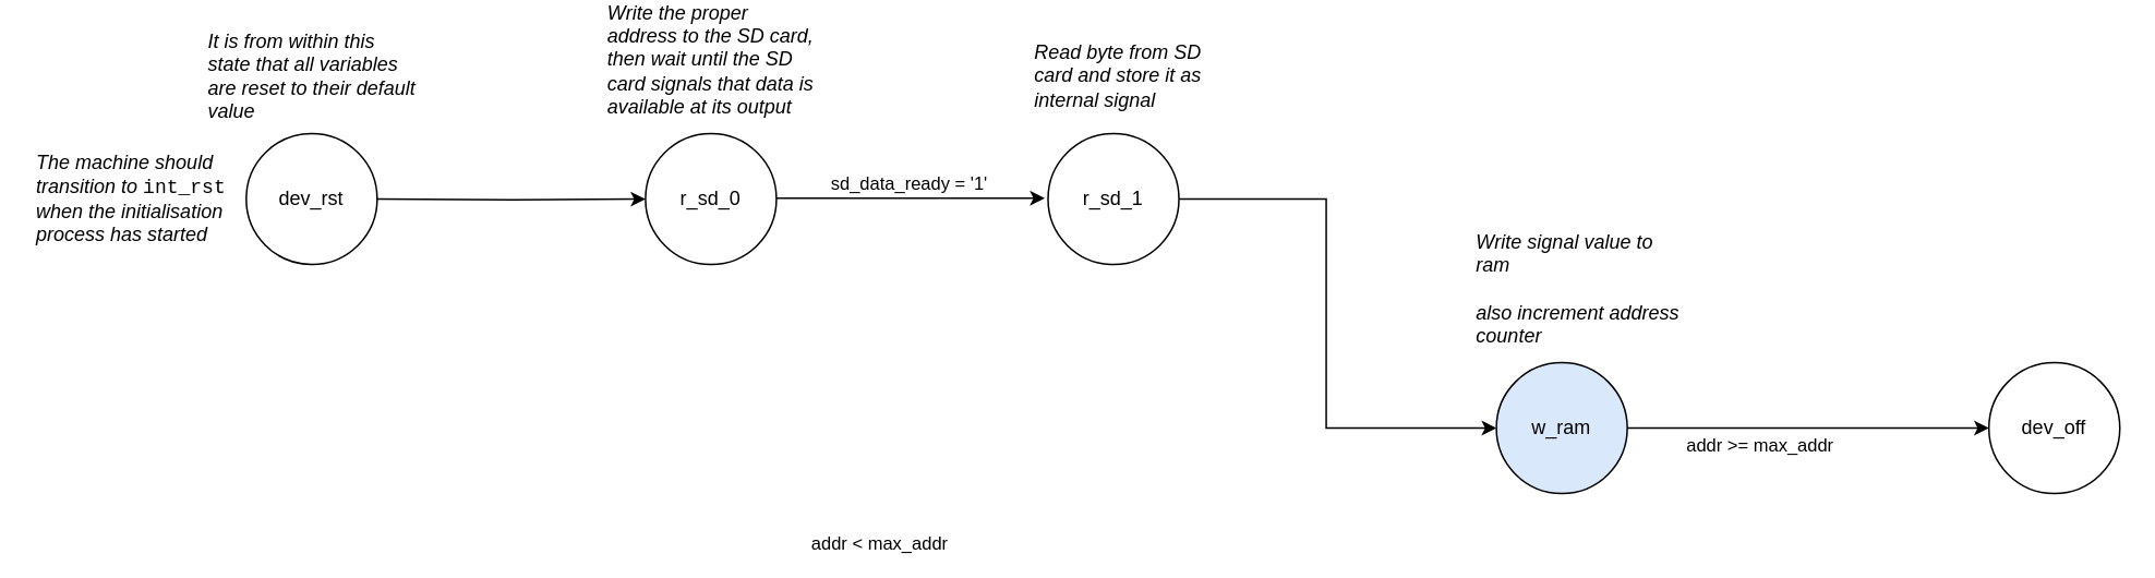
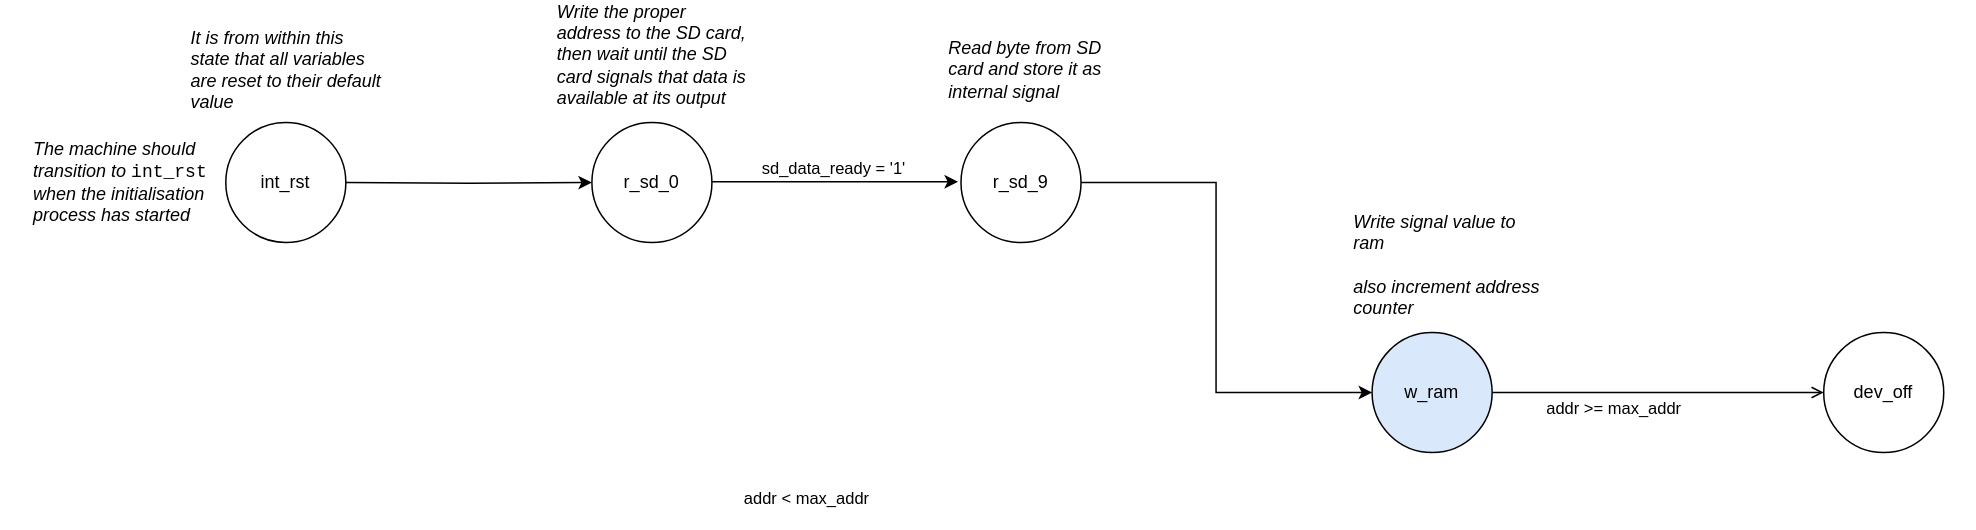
- <mxCell id="3" value="dev_rst" style="ellipse;whiteSpace=wrap;html=1;aspect=fixed;" parent="1" vertex="1"><mxGeometry x="150" y="80" width="80" height="80" as="geometry" /></mxCell>
+ <mxCell id="3" value="int_rst" style="ellipse;whiteSpace=wrap;html=1;aspect=fixed;" parent="1" vertex="1"><mxGeometry x="150" y="80" width="80" height="80" as="geometry" /></mxCell>
- <mxCell id="15" value="r_sd_1" style="ellipse;whiteSpace=wrap;html=1;aspect=fixed;" parent="1" vertex="1"><mxGeometry x="640" y="80" width="80" height="80" as="geometry" /></mxCell>
+ <mxCell id="15" value="r_sd_9" style="ellipse;whiteSpace=wrap;html=1;aspect=fixed;" parent="1" vertex="1"><mxGeometry x="640" y="80" width="80" height="80" as="geometry" /></mxCell>
- <mxCell id="8" style="edgeStyle=orthogonalEdgeStyle;rounded=0;orthogonalLoop=1;jettySize=auto;html=1;" parent="1" source="10" target="2" edge="1"><mxGeometry relative="1" as="geometry" /></mxCell>
+ <mxCell id="8" style="edgeStyle=orthogonalEdgeStyle;rounded=0;orthogonalLoop=1;jettySize=auto;html=1;endArrow=open;" parent="1" source="10" target="2" edge="1"><mxGeometry relative="1" as="geometry" /></mxCell>
